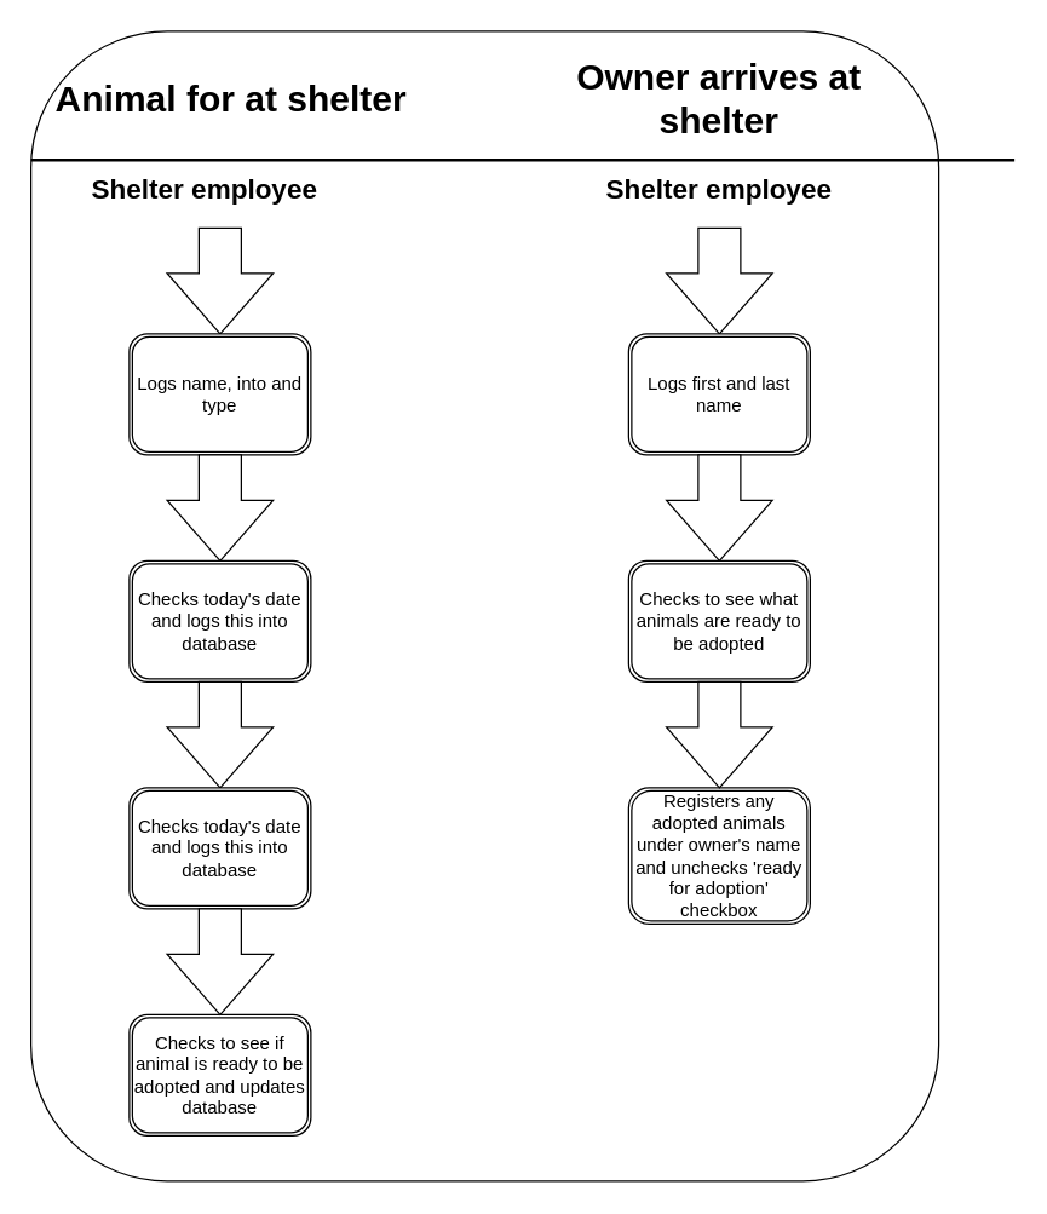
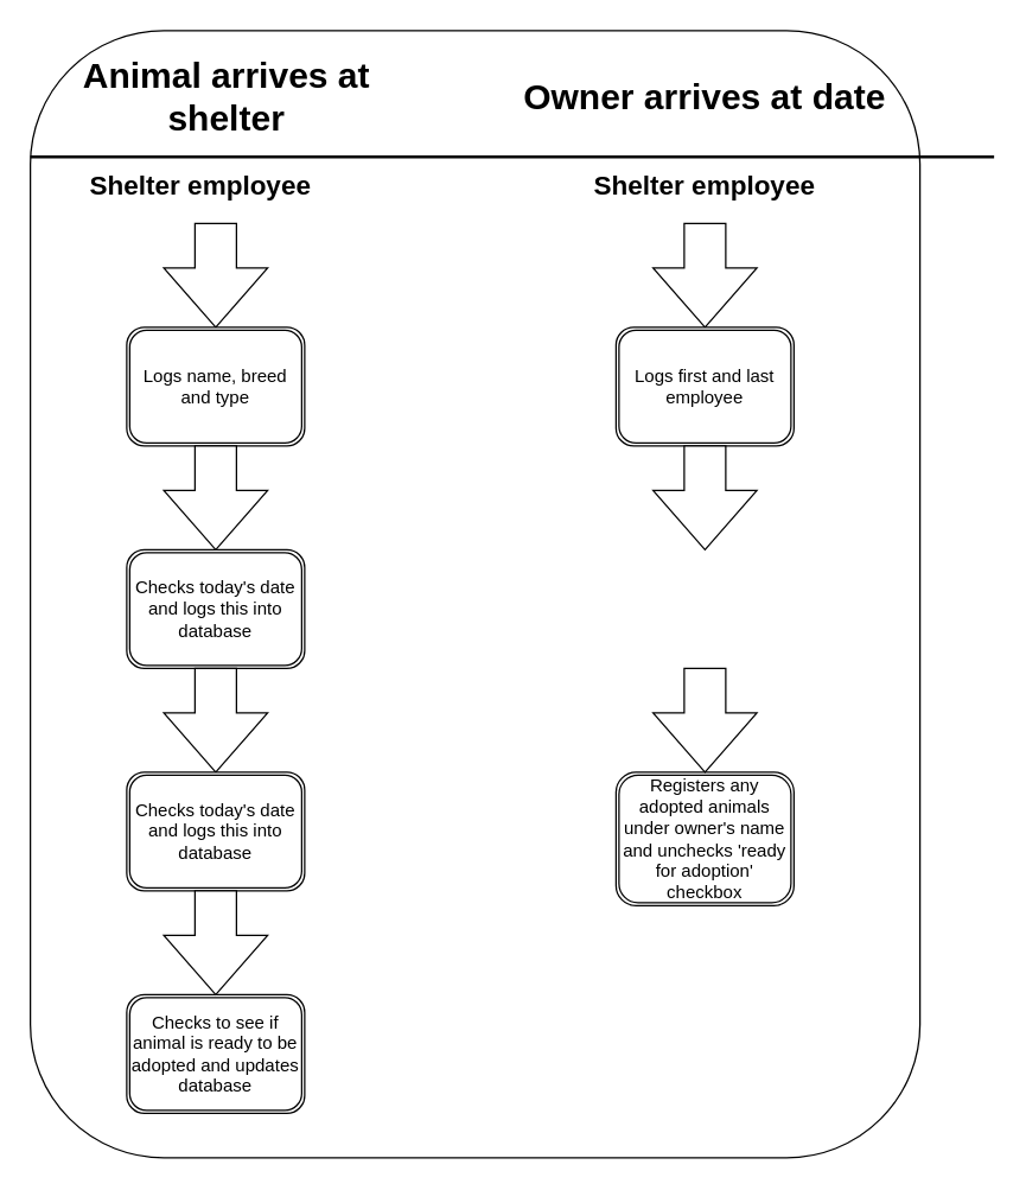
- <mxCell id="4" value="&lt;b&gt;&lt;font style=&quot;font-size: 24px&quot;&gt;Animal for at shelter&lt;/font&gt;&lt;/b&gt;" style="text;html=1;strokeColor=none;fillColor=none;align=center;verticalAlign=middle;whiteSpace=wrap;rounded=0;" vertex="1" parent="1"><mxGeometry x="20" y="50" width="265" height="30" as="geometry" /></mxCell>
+ <mxCell id="4" value="&lt;b&gt;&lt;font style=&quot;font-size: 24px&quot;&gt;Animal arrives at shelter&lt;/font&gt;&lt;/b&gt;" style="text;html=1;strokeColor=none;fillColor=none;align=center;verticalAlign=middle;whiteSpace=wrap;rounded=0;" vertex="1" parent="1"><mxGeometry x="20" y="50" width="265" height="30" as="geometry" /></mxCell>
- <mxCell id="12" value="&lt;b&gt;&lt;font style=&quot;font-size: 24px&quot;&gt;Owner arrives at shelter&lt;/font&gt;&lt;/b&gt;" style="text;html=1;strokeColor=none;fillColor=none;align=center;verticalAlign=middle;whiteSpace=wrap;rounded=0;" vertex="1" parent="1"><mxGeometry x="340" y="50" width="270" height="30" as="geometry" /></mxCell>
+ <mxCell id="12" value="&lt;b&gt;&lt;font style=&quot;font-size: 24px&quot;&gt;Owner arrives at date&lt;/font&gt;&lt;/b&gt;" style="text;html=1;strokeColor=none;fillColor=none;align=center;verticalAlign=middle;whiteSpace=wrap;rounded=0;" vertex="1" parent="1"><mxGeometry x="340" y="50" width="270" height="30" as="geometry" /></mxCell>
- <mxCell id="7" value="Logs name, into and type" style="shape=ext;double=1;rounded=1;whiteSpace=wrap;html=1;" vertex="1" parent="1"><mxGeometry x="85" y="220" width="120" height="80" as="geometry" /></mxCell>
+ <mxCell id="7" value="Logs name, breed and type" style="shape=ext;double=1;rounded=1;whiteSpace=wrap;html=1;" vertex="1" parent="1"><mxGeometry x="85" y="220" width="120" height="80" as="geometry" /></mxCell>
- <mxCell id="17" value="Logs first and last name" style="shape=ext;double=1;rounded=1;whiteSpace=wrap;html=1;" vertex="1" parent="1"><mxGeometry x="415" y="220" width="120" height="80" as="geometry" /></mxCell>
+ <mxCell id="17" value="Logs first and last employee" style="shape=ext;double=1;rounded=1;whiteSpace=wrap;html=1;" vertex="1" parent="1"><mxGeometry x="415" y="220" width="120" height="80" as="geometry" /></mxCell>
- <mxCell id="19" value="Checks to see what animals are ready to be adopted" style="shape=ext;double=1;rounded=1;whiteSpace=wrap;html=1;" vertex="1" parent="1"><mxGeometry x="415" y="370" width="120" height="80" as="geometry" /></mxCell>
